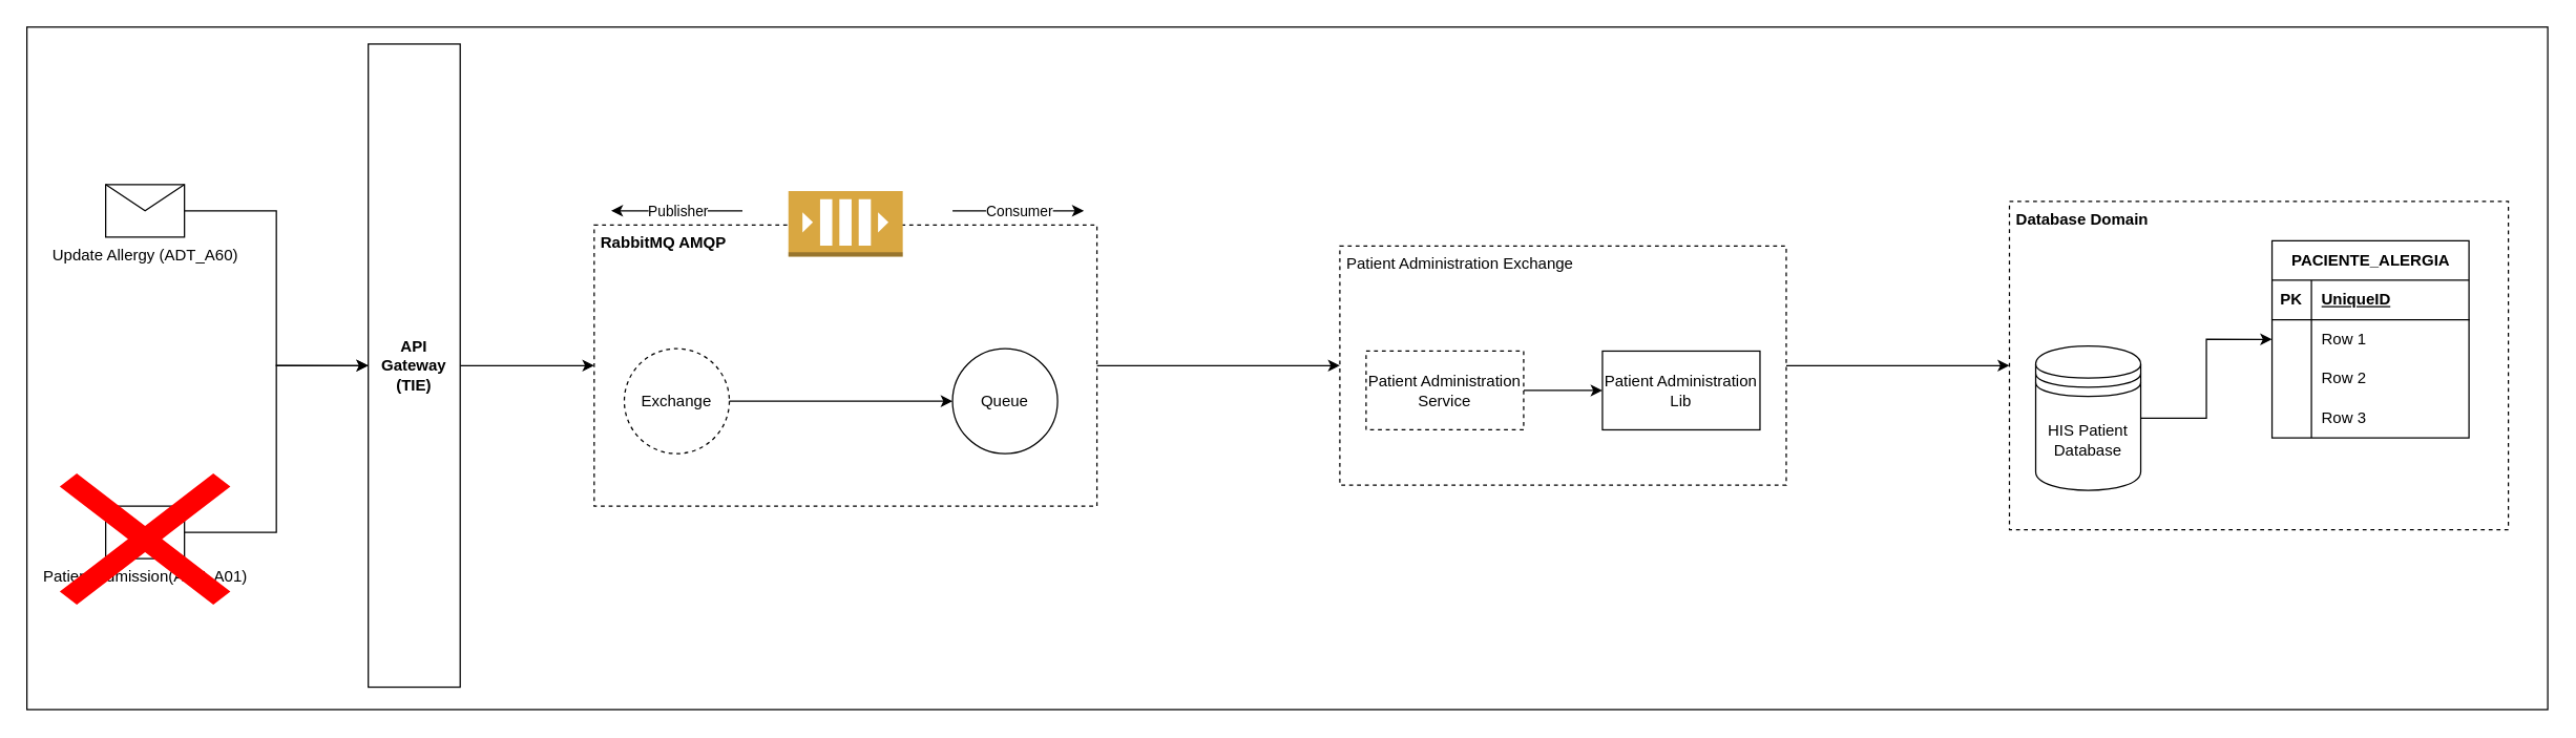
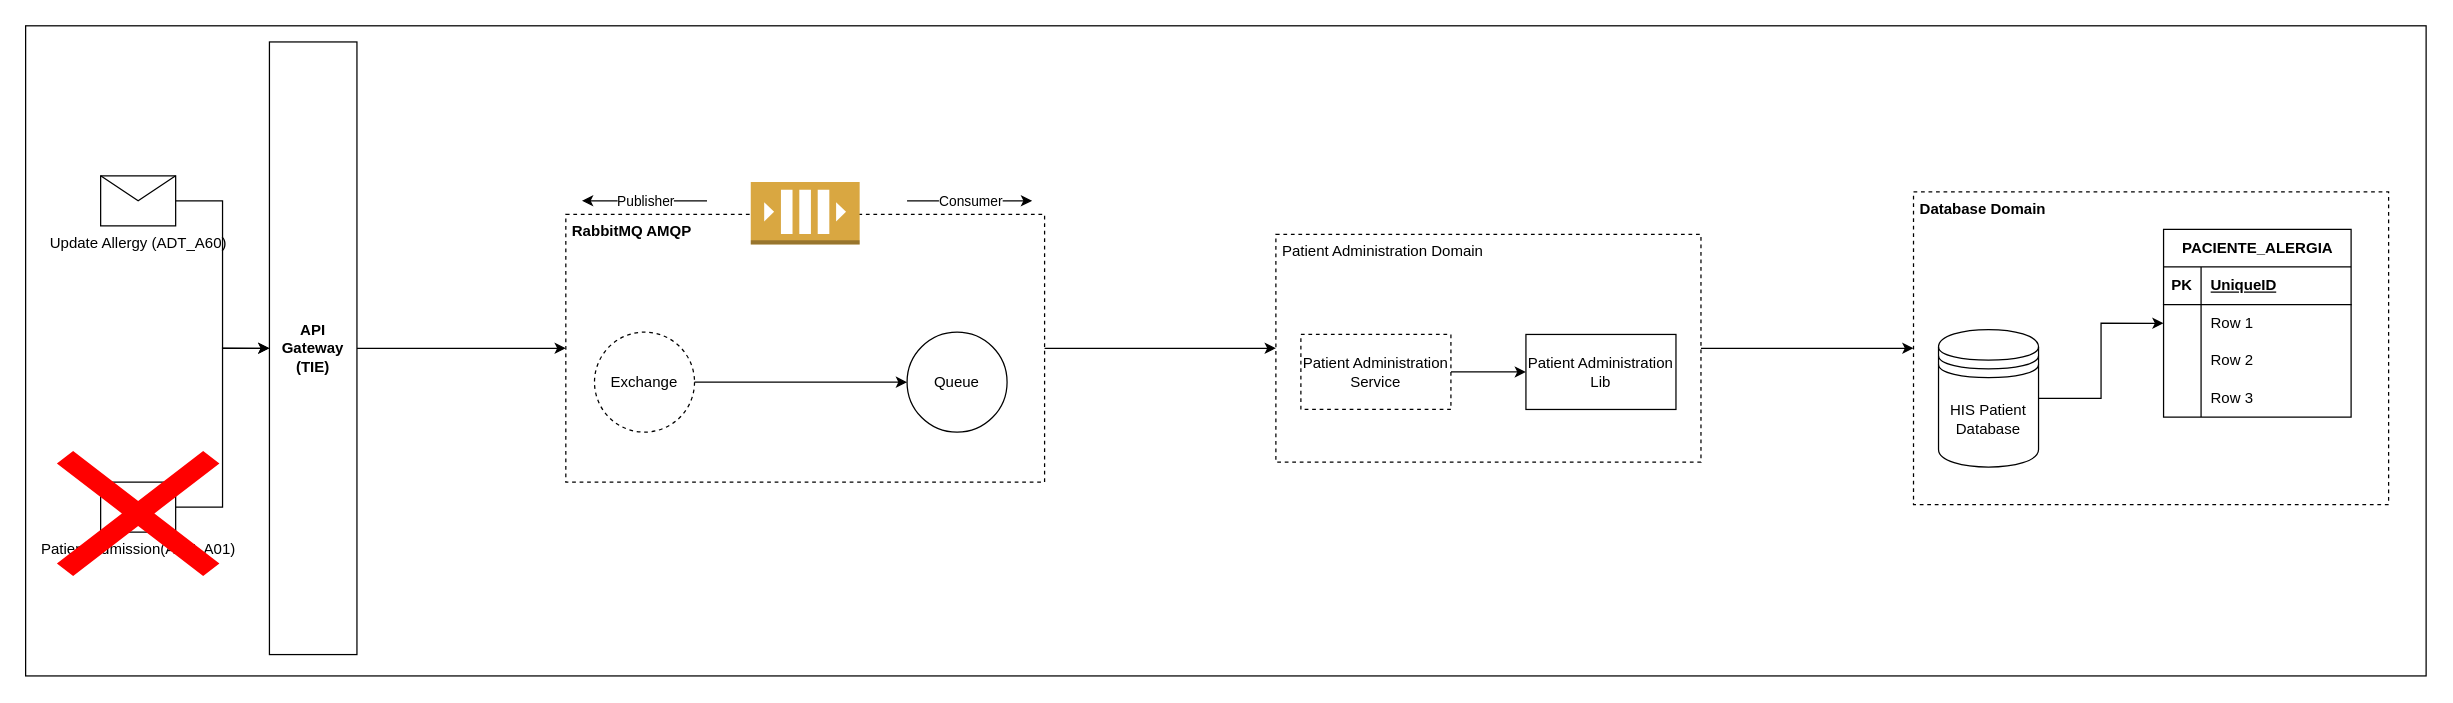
- <mxCell id="4" value="&amp;nbsp;Patient Administration Exchange" style="rounded=0;whiteSpace=wrap;html=1;dashed=1;verticalAlign=top;align=left;" parent="1" vertex="1"><mxGeometry x="1020" y="186.86" width="340" height="182.09" as="geometry" /></mxCell>
+ <mxCell id="4" value="&amp;nbsp;Patient Administration Domain" style="rounded=0;whiteSpace=wrap;html=1;dashed=1;verticalAlign=top;align=left;" parent="1" vertex="1"><mxGeometry x="1020" y="186.86" width="340" height="182.09" as="geometry" /></mxCell>
- <mxCell id="7" value="&lt;b&gt;API Gateway (TIE)&lt;/b&gt;" style="rounded=0;whiteSpace=wrap;html=1;" parent="1" vertex="1"><mxGeometry x="280" y="32.91" width="70" height="490" as="geometry" /></mxCell>
+ <mxCell id="7" value="&lt;b&gt;API Gateway (TIE)&lt;/b&gt;" style="rounded=0;whiteSpace=wrap;html=1;" parent="1" vertex="1"><mxGeometry x="215" y="32.91" width="70" height="490" as="geometry" /></mxCell>
